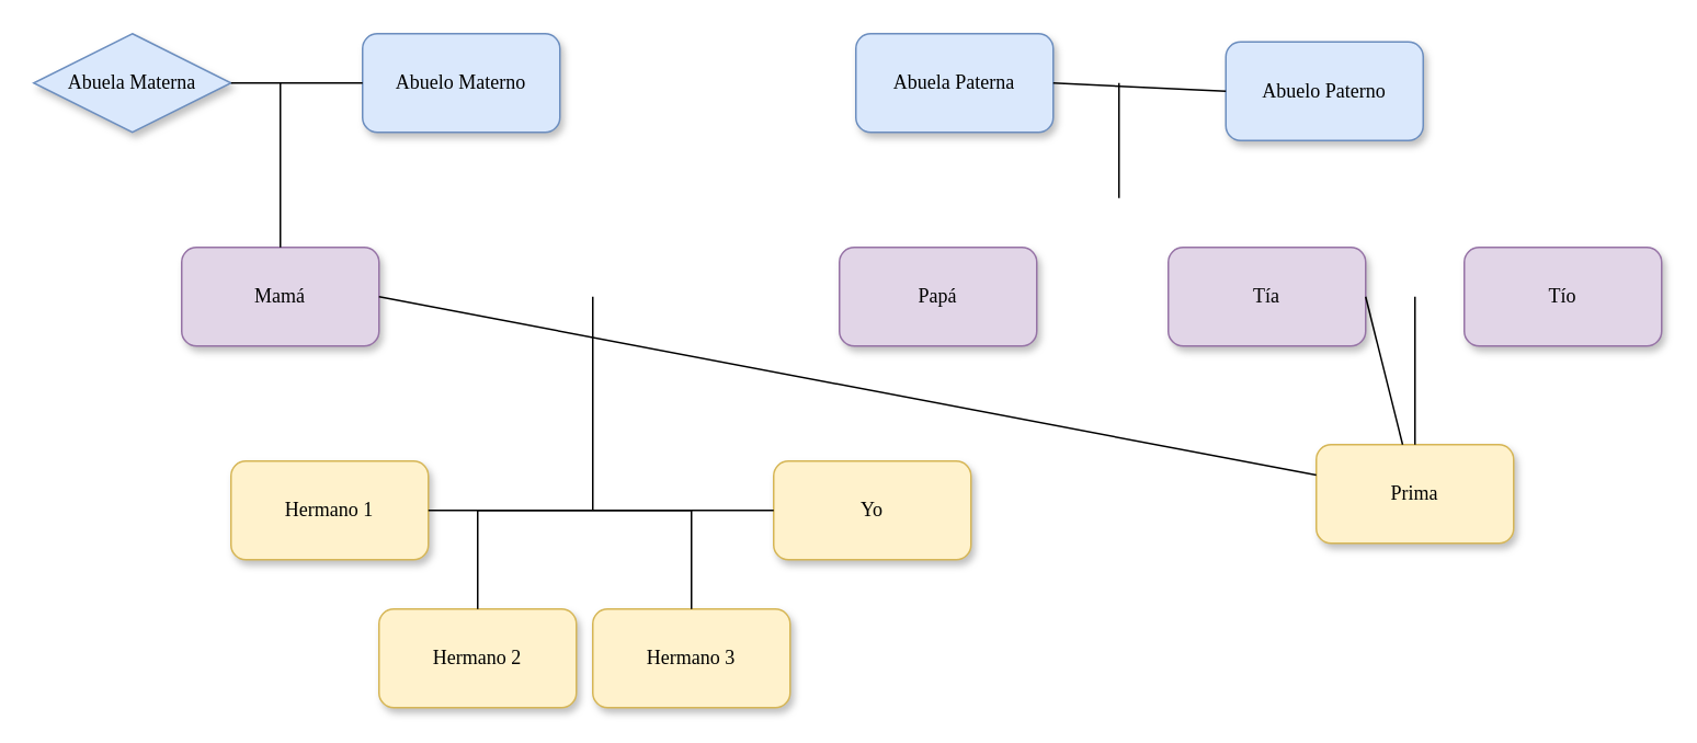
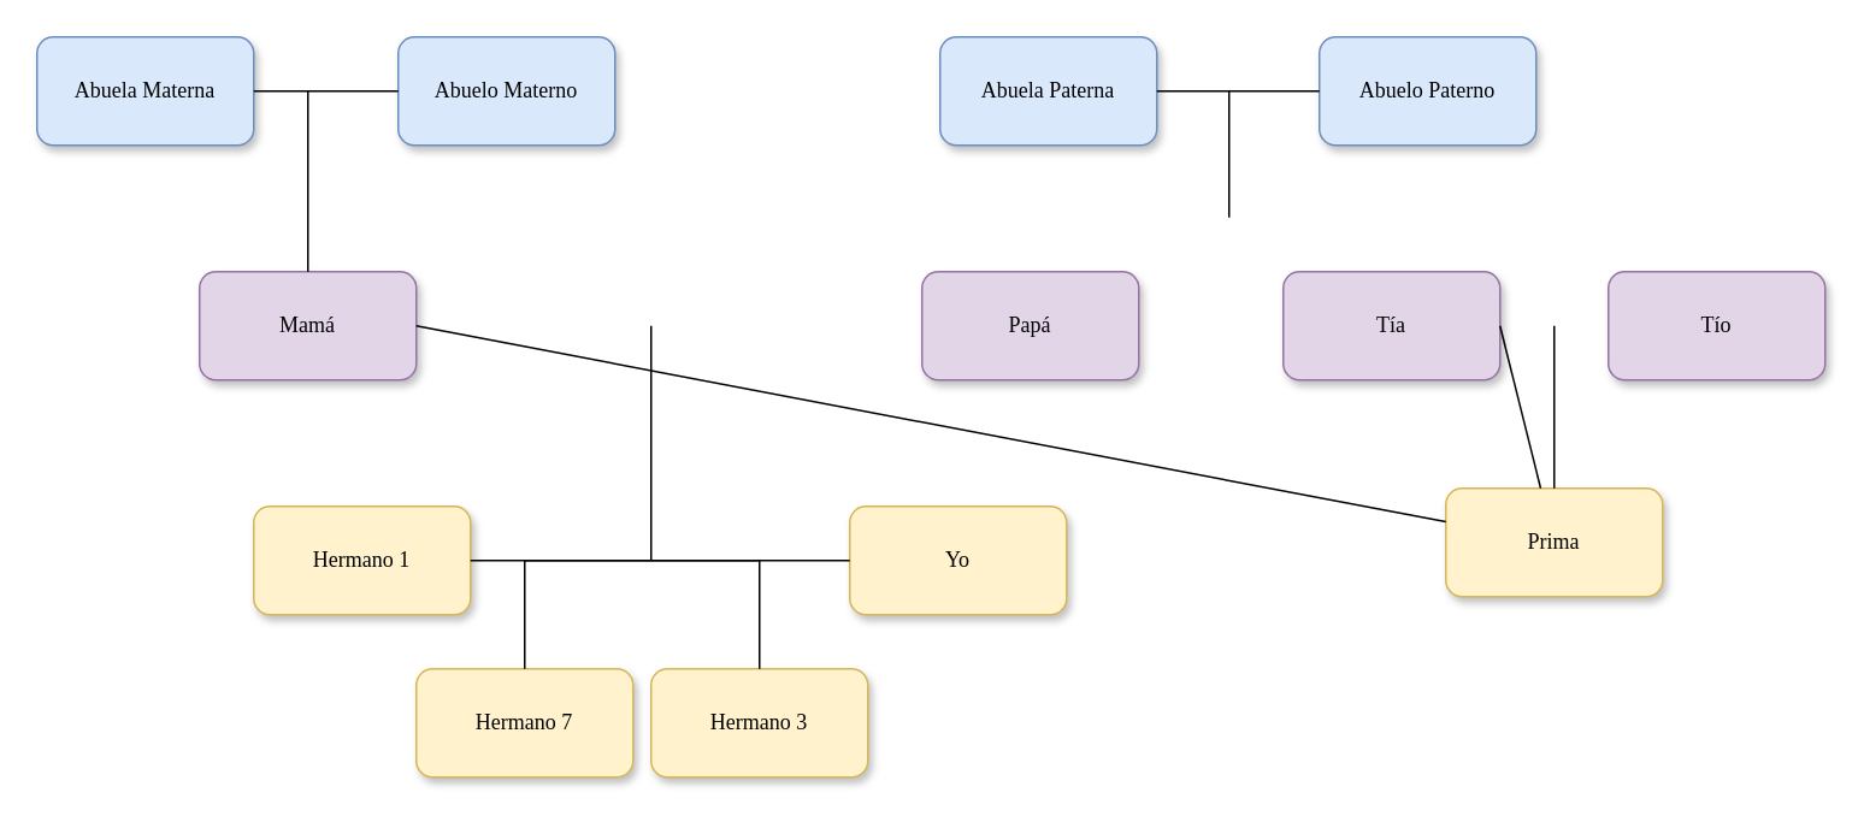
- <mxCell id="3" value="&lt;span&gt;Abuela Materna&lt;/span&gt;" style="rhombus;whiteSpace=wrap;html=1;shadow=1;labelBackgroundColor=none;strokeWidth=1;fontFamily=Verdana;fontSize=12;align=center;fillColor=#dae8fc;strokeColor=#6c8ebf;movable=0;resizable=0;rotatable=0;deletable=0;editable=0;locked=1;connectable=0;" parent="1" vertex="1"><mxGeometry x="20" y="20" width="120" height="60" as="geometry" /></mxCell>
+ <mxCell id="3" value="&lt;span&gt;Abuela Materna&lt;/span&gt;" style="whiteSpace=wrap;html=1;rounded=1;shadow=1;labelBackgroundColor=none;strokeWidth=1;fontFamily=Verdana;fontSize=12;align=center;fillColor=#dae8fc;strokeColor=#6c8ebf;movable=0;resizable=0;rotatable=0;deletable=0;editable=0;locked=1;connectable=0;" parent="1" vertex="1"><mxGeometry x="20" y="20" width="120" height="60" as="geometry" /></mxCell>
- <mxCell id="4" value="&lt;span&gt;Abuelo Paterno&lt;/span&gt;" style="whiteSpace=wrap;html=1;rounded=1;shadow=1;labelBackgroundColor=none;strokeWidth=1;fontFamily=Verdana;fontSize=12;align=center;fillColor=#dae8fc;strokeColor=#6c8ebf;movable=0;resizable=0;rotatable=0;deletable=0;editable=0;locked=1;connectable=0;" parent="1" vertex="1"><mxGeometry x="745" y="25" width="120" height="60" as="geometry" /></mxCell>
+ <mxCell id="4" value="&lt;span&gt;Abuelo Paterno&lt;/span&gt;" style="whiteSpace=wrap;html=1;rounded=1;shadow=1;labelBackgroundColor=none;strokeWidth=1;fontFamily=Verdana;fontSize=12;align=center;fillColor=#dae8fc;strokeColor=#6c8ebf;movable=0;resizable=0;rotatable=0;deletable=0;editable=0;locked=1;connectable=0;" parent="1" vertex="1"><mxGeometry x="730" y="20" width="120" height="60" as="geometry" /></mxCell>
- <mxCell id="10" value="&lt;span&gt;Hermano 2&lt;/span&gt;" style="whiteSpace=wrap;html=1;rounded=1;shadow=1;labelBackgroundColor=none;strokeWidth=1;fontFamily=Verdana;fontSize=12;align=center;fillColor=#fff2cc;strokeColor=#d6b656;movable=0;resizable=0;rotatable=0;deletable=0;editable=0;locked=1;connectable=0;" vertex="1" parent="1"><mxGeometry x="230" y="370" width="120" height="60" as="geometry" /></mxCell>
+ <mxCell id="10" value="&lt;span&gt;Hermano 7&lt;/span&gt;" style="whiteSpace=wrap;html=1;rounded=1;shadow=1;labelBackgroundColor=none;strokeWidth=1;fontFamily=Verdana;fontSize=12;align=center;fillColor=#fff2cc;strokeColor=#d6b656;movable=0;resizable=0;rotatable=0;deletable=0;editable=0;locked=1;connectable=0;" vertex="1" parent="1"><mxGeometry x="230" y="370" width="120" height="60" as="geometry" /></mxCell>
